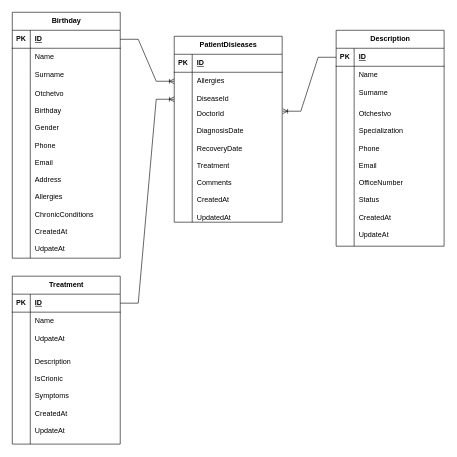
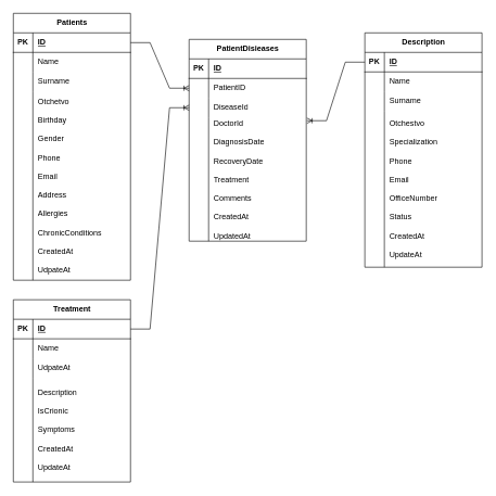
- <mxCell id="2" value="Birthday" style="shape=table;startSize=30;container=1;collapsible=1;childLayout=tableLayout;fixedRows=1;rowLines=0;fontStyle=1;align=center;resizeLast=1;html=1;" vertex="1" parent="1"><mxGeometry x="20" y="20" width="180" height="410" as="geometry"><mxRectangle x="320" y="350" width="70" height="30" as="alternateBounds" /></mxGeometry></mxCell>
+ <mxCell id="2" value="Patients" style="shape=table;startSize=30;container=1;collapsible=1;childLayout=tableLayout;fixedRows=1;rowLines=0;fontStyle=1;align=center;resizeLast=1;html=1;" vertex="1" parent="1"><mxGeometry x="20" y="20" width="180" height="410" as="geometry"><mxRectangle x="320" y="350" width="70" height="30" as="alternateBounds" /></mxGeometry></mxCell>
- <mxCell id="47" value="Allergies" style="shape=partialRectangle;connectable=0;fillColor=none;top=0;left=0;bottom=0;right=0;align=left;spacingLeft=6;overflow=hidden;whiteSpace=wrap;html=1;" vertex="1" parent="45"><mxGeometry x="30" width="150" height="30" as="geometry"><mxRectangle width="150" height="30" as="alternateBounds" /></mxGeometry></mxCell>
+ <mxCell id="47" value="PatientID" style="shape=partialRectangle;connectable=0;fillColor=none;top=0;left=0;bottom=0;right=0;align=left;spacingLeft=6;overflow=hidden;whiteSpace=wrap;html=1;" vertex="1" parent="45"><mxGeometry x="30" width="150" height="30" as="geometry"><mxRectangle width="150" height="30" as="alternateBounds" /></mxGeometry></mxCell>
